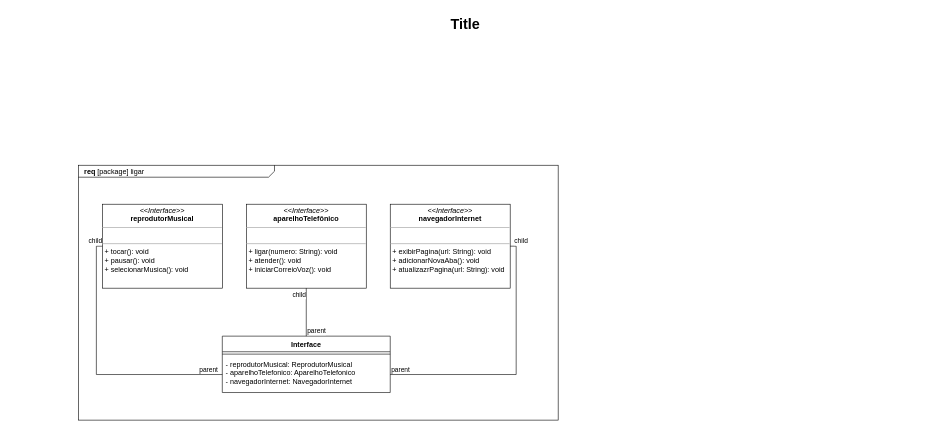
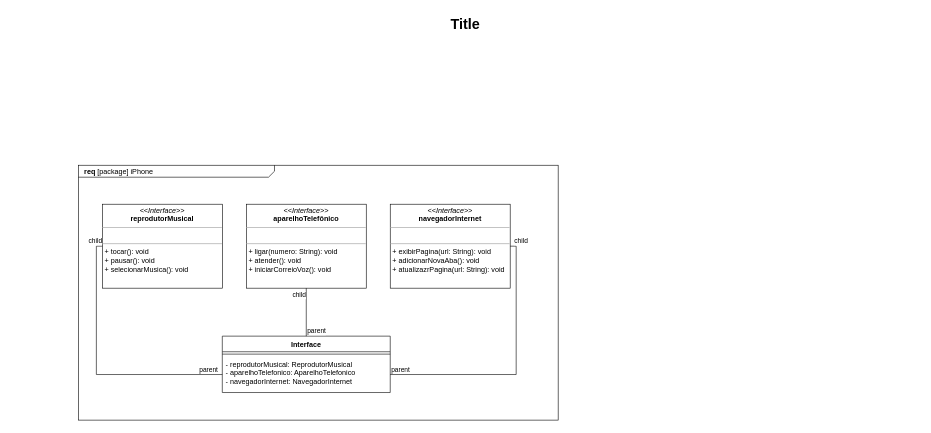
- <mxCell id="2" value="&lt;p style=&quot;margin: 0px ; margin-top: 4px ; margin-left: 10px ; text-align: left&quot;&gt;&lt;b&gt;req&lt;/b&gt;&amp;nbsp;[package] ligar&lt;/p&gt;" style="html=1;strokeWidth=1;shape=mxgraph.sysml.package;html=1;overflow=fill;whiteSpace=wrap;fillColor=none;gradientColor=none;fontSize=12;align=center;labelX=327.64;" parent="1" vertex="1"><mxGeometry x="130" y="275" width="800" height="425" as="geometry" /></mxCell>
+ <mxCell id="2" value="&lt;p style=&quot;margin: 0px ; margin-top: 4px ; margin-left: 10px ; text-align: left&quot;&gt;&lt;b&gt;req&lt;/b&gt;&amp;nbsp;[package] iPhone&lt;/p&gt;" style="html=1;strokeWidth=1;shape=mxgraph.sysml.package;html=1;overflow=fill;whiteSpace=wrap;fillColor=none;gradientColor=none;fontSize=12;align=center;labelX=327.64;" parent="1" vertex="1"><mxGeometry x="130" y="275" width="800" height="425" as="geometry" /></mxCell>
